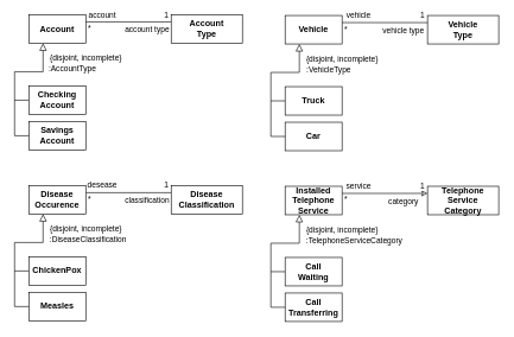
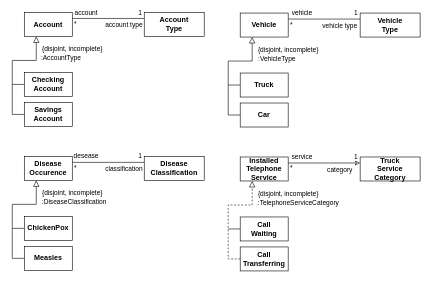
- <mxCell id="47" value="&lt;b&gt;Telephone&lt;br&gt;Service&lt;br&gt;Category&lt;br&gt;&lt;/b&gt;" style="fontStyle=0;html=1;whiteSpace=wrap;" vertex="1" parent="1"><mxGeometry x="600" y="261" width="100" height="40" as="geometry" /></mxCell>
+ <mxCell id="47" value="&lt;b&gt;Truck&lt;br&gt;Service&lt;br&gt;Category&lt;br&gt;&lt;/b&gt;" style="fontStyle=0;html=1;whiteSpace=wrap;" vertex="1" parent="1"><mxGeometry x="600" y="261" width="100" height="40" as="geometry" /></mxCell>
- <mxCell id="48" value="{disjoint, incomplete}" style="endArrow=block;html=1;rounded=0;align=center;verticalAlign=bottom;endFill=0;labelBackgroundColor=none;endSize=8;exitX=0;exitY=0.5;exitDx=0;exitDy=0;entryX=0.25;entryY=1;entryDx=0;entryDy=0;" edge="1" source="44" target="43" parent="1"><mxGeometry x="0.684" y="-60" relative="1" as="geometry"><mxPoint x="400" y="531" as="sourcePoint" /><mxPoint x="440" y="301" as="targetPoint" /><Array as="points"><mxPoint x="380" y="431" /><mxPoint x="380" y="341" /><mxPoint x="420" y="341" /></Array><mxPoint as="offset" /></mxGeometry></mxCell>
+ <mxCell id="48" value="{disjoint, incomplete}" style="endArrow=block;html=1;rounded=0;align=center;verticalAlign=bottom;endFill=0;labelBackgroundColor=none;endSize=8;exitX=0;exitY=0.5;exitDx=0;exitDy=0;entryX=0.25;entryY=1;entryDx=0;entryDy=0;dashed=1;" edge="1" source="44" target="43" parent="1"><mxGeometry x="0.684" y="-60" relative="1" as="geometry"><mxPoint x="400" y="531" as="sourcePoint" /><mxPoint x="440" y="301" as="targetPoint" /><Array as="points"><mxPoint x="380" y="431" /><mxPoint x="380" y="341" /><mxPoint x="420" y="341" /></Array><mxPoint as="offset" /></mxGeometry></mxCell>
